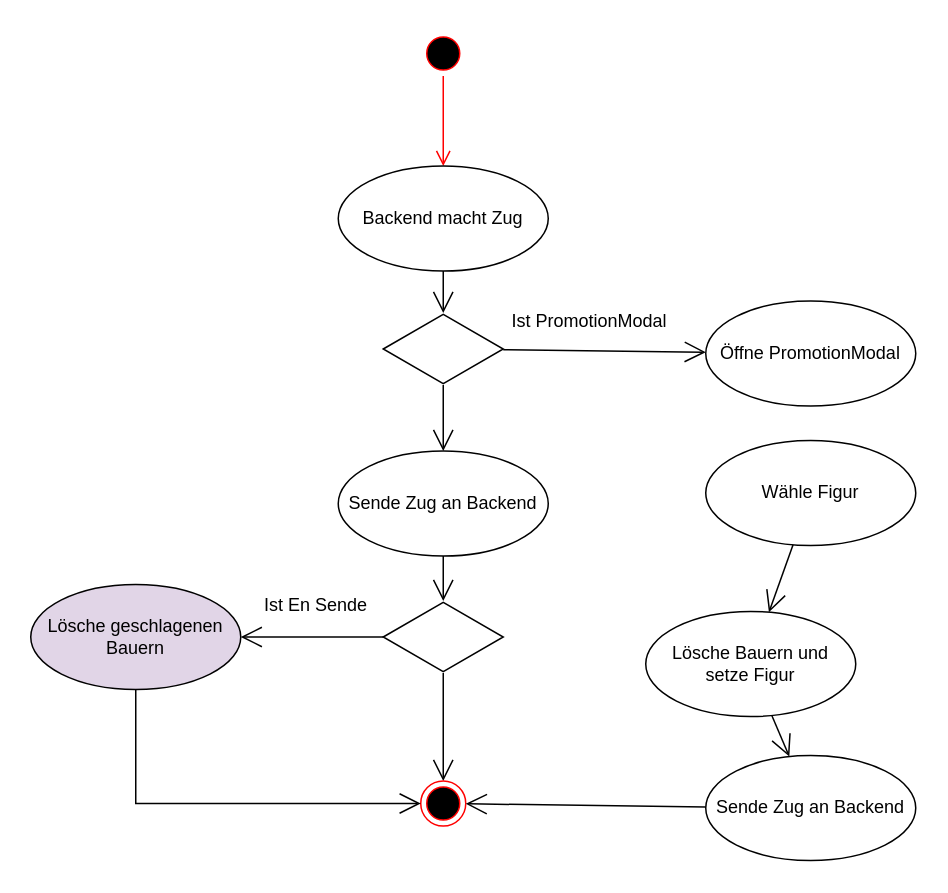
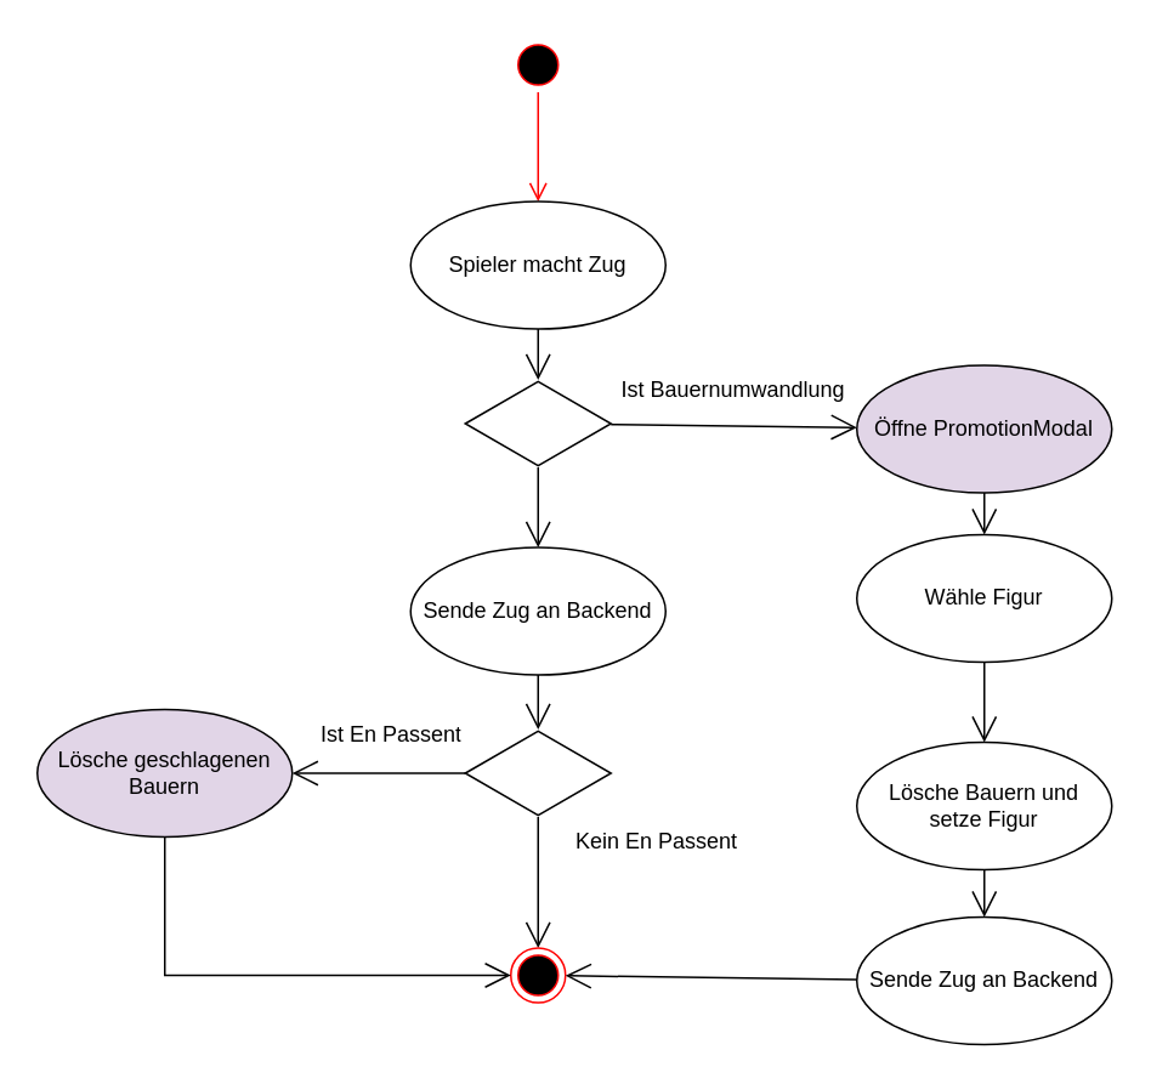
- <mxCell id="4" value="Backend macht Zug" style="ellipse;whiteSpace=wrap;html=1;" vertex="1" parent="1"><mxGeometry x="225" y="110" width="140" height="70" as="geometry" /></mxCell>
+ <mxCell id="4" value="Spieler macht Zug" style="ellipse;whiteSpace=wrap;html=1;" vertex="1" parent="1"><mxGeometry x="225" y="110" width="140" height="70" as="geometry" /></mxCell>
- <mxCell id="8" value="Ist PromotionModal" style="text;strokeColor=none;fillColor=none;align=left;verticalAlign=top;spacingLeft=4;spacingRight=4;overflow=hidden;rotatable=0;points=[[0,0.5],[1,0.5]];portConstraint=eastwest;whiteSpace=wrap;html=1;" vertex="1" parent="1"><mxGeometry x="335" y="200" width="160" height="26" as="geometry" /></mxCell>
+ <mxCell id="8" value="Ist Bauernumwandlung" style="text;strokeColor=none;fillColor=none;align=left;verticalAlign=top;spacingLeft=4;spacingRight=4;overflow=hidden;rotatable=0;points=[[0,0.5],[1,0.5]];portConstraint=eastwest;whiteSpace=wrap;html=1;" vertex="1" parent="1"><mxGeometry x="335" y="200" width="160" height="26" as="geometry" /></mxCell>
- <mxCell id="9" value="Öffne PromotionModal" style="ellipse;whiteSpace=wrap;html=1;" vertex="1" parent="1"><mxGeometry x="470" y="200" width="140" height="70" as="geometry" /></mxCell>
+ <mxCell id="9" value="Öffne PromotionModal" style="ellipse;whiteSpace=wrap;html=1;fillColor=#e1d5e7;" vertex="1" parent="1"><mxGeometry x="470" y="200" width="140" height="70" as="geometry" /></mxCell>
+ <mxCell id="21" value="" style="endArrow=open;endFill=1;endSize=12;html=1;rounded=0;" edge="1" parent="1" source="9" target="22"><mxGeometry width="160" relative="1" as="geometry"><mxPoint x="200" y="383" as="sourcePoint" /><mxPoint x="540" y="343" as="targetPoint" /></mxGeometry></mxCell>
- <mxCell id="15" value="Ist En Sende" style="text;strokeColor=none;fillColor=none;align=left;verticalAlign=top;spacingLeft=4;spacingRight=4;overflow=hidden;rotatable=0;points=[[0,0.5],[1,0.5]];portConstraint=eastwest;whiteSpace=wrap;html=1;" vertex="1" parent="1"><mxGeometry x="170" y="389" width="100" height="26" as="geometry" /></mxCell>
+ <mxCell id="15" value="Ist En Passent" style="text;strokeColor=none;fillColor=none;align=left;verticalAlign=top;spacingLeft=4;spacingRight=4;overflow=hidden;rotatable=0;points=[[0,0.5],[1,0.5]];portConstraint=eastwest;whiteSpace=wrap;html=1;" vertex="1" parent="1"><mxGeometry x="170" y="389" width="100" height="26" as="geometry" /></mxCell>
- <mxCell id="24" value="Lösche Bauern und&lt;br&gt;setze Figur" style="ellipse;whiteSpace=wrap;html=1;" vertex="1" parent="1"><mxGeometry x="430" y="407" width="140" height="70" as="geometry" /></mxCell>
+ <mxCell id="24" value="Lösche Bauern und&lt;br&gt;setze Figur" style="ellipse;whiteSpace=wrap;html=1;" vertex="1" parent="1"><mxGeometry x="470" y="407" width="140" height="70" as="geometry" /></mxCell>
+ <mxCell id="18" value="Kein En Passent" style="text;strokeColor=none;fillColor=none;align=left;verticalAlign=top;spacingLeft=4;spacingRight=4;overflow=hidden;rotatable=0;points=[[0,0.5],[1,0.5]];portConstraint=eastwest;whiteSpace=wrap;html=1;" vertex="1" parent="1"><mxGeometry x="310" y="448" width="100" height="26" as="geometry" /></mxCell>
